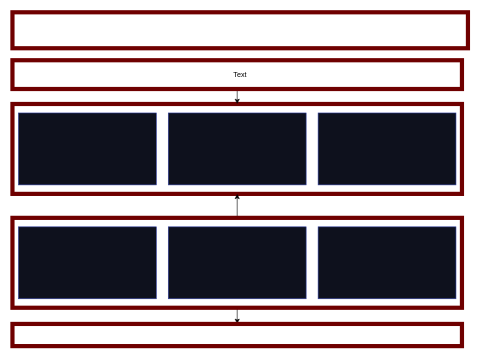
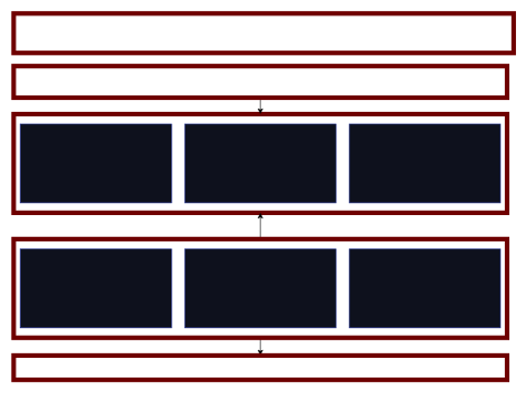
- <mxCell id="8" value="Text" style="text;html=1;strokeColor=none;fillColor=none;align=center;verticalAlign=middle;whiteSpace=wrap;rounded=0;" vertex="1" parent="1"><mxGeometry x="30" y="109" width="740" height="30" as="geometry" /></mxCell>
